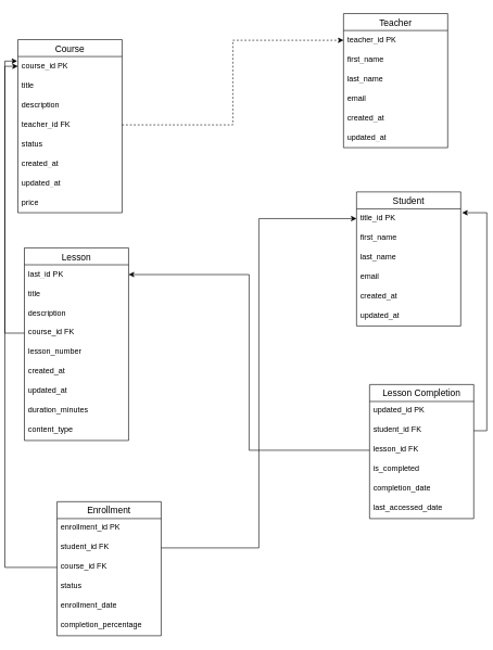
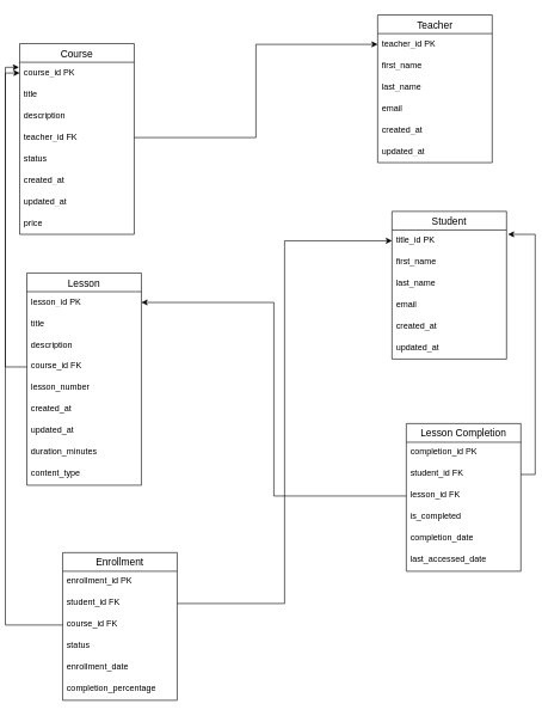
- <mxCell id="49" style="edgeStyle=orthogonalEdgeStyle;rounded=0;orthogonalLoop=1;jettySize=auto;html=1;entryX=0;entryY=0.5;entryDx=0;entryDy=0;dashed=1;" edge="1" parent="1" source="6" target="12"><mxGeometry relative="1" as="geometry" /></mxCell>
+ <mxCell id="49" style="edgeStyle=orthogonalEdgeStyle;rounded=0;orthogonalLoop=1;jettySize=auto;html=1;entryX=0;entryY=0.5;entryDx=0;entryDy=0;" edge="1" parent="1" source="6" target="12"><mxGeometry relative="1" as="geometry" /></mxCell>
- <mxCell id="26" value="last_id PK" style="text;strokeColor=none;fillColor=none;spacingLeft=4;spacingRight=4;overflow=hidden;rotatable=0;points=[[0,0.5],[1,0.5]];portConstraint=eastwest;fontSize=12;whiteSpace=wrap;html=1;" vertex="1" parent="25"><mxGeometry y="26" width="160" height="30" as="geometry" /></mxCell>
+ <mxCell id="26" value="lesson_id PK" style="text;strokeColor=none;fillColor=none;spacingLeft=4;spacingRight=4;overflow=hidden;rotatable=0;points=[[0,0.5],[1,0.5]];portConstraint=eastwest;fontSize=12;whiteSpace=wrap;html=1;" vertex="1" parent="25"><mxGeometry y="26" width="160" height="30" as="geometry" /></mxCell>
- <mxCell id="36" value="updated_id PK" style="text;strokeColor=none;fillColor=none;spacingLeft=4;spacingRight=4;overflow=hidden;rotatable=0;points=[[0,0.5],[1,0.5]];portConstraint=eastwest;fontSize=12;whiteSpace=wrap;html=1;" vertex="1" parent="35"><mxGeometry y="26" width="160" height="30" as="geometry" /></mxCell>
+ <mxCell id="36" value="completion_id PK" style="text;strokeColor=none;fillColor=none;spacingLeft=4;spacingRight=4;overflow=hidden;rotatable=0;points=[[0,0.5],[1,0.5]];portConstraint=eastwest;fontSize=12;whiteSpace=wrap;html=1;" vertex="1" parent="35"><mxGeometry y="26" width="160" height="30" as="geometry" /></mxCell>
